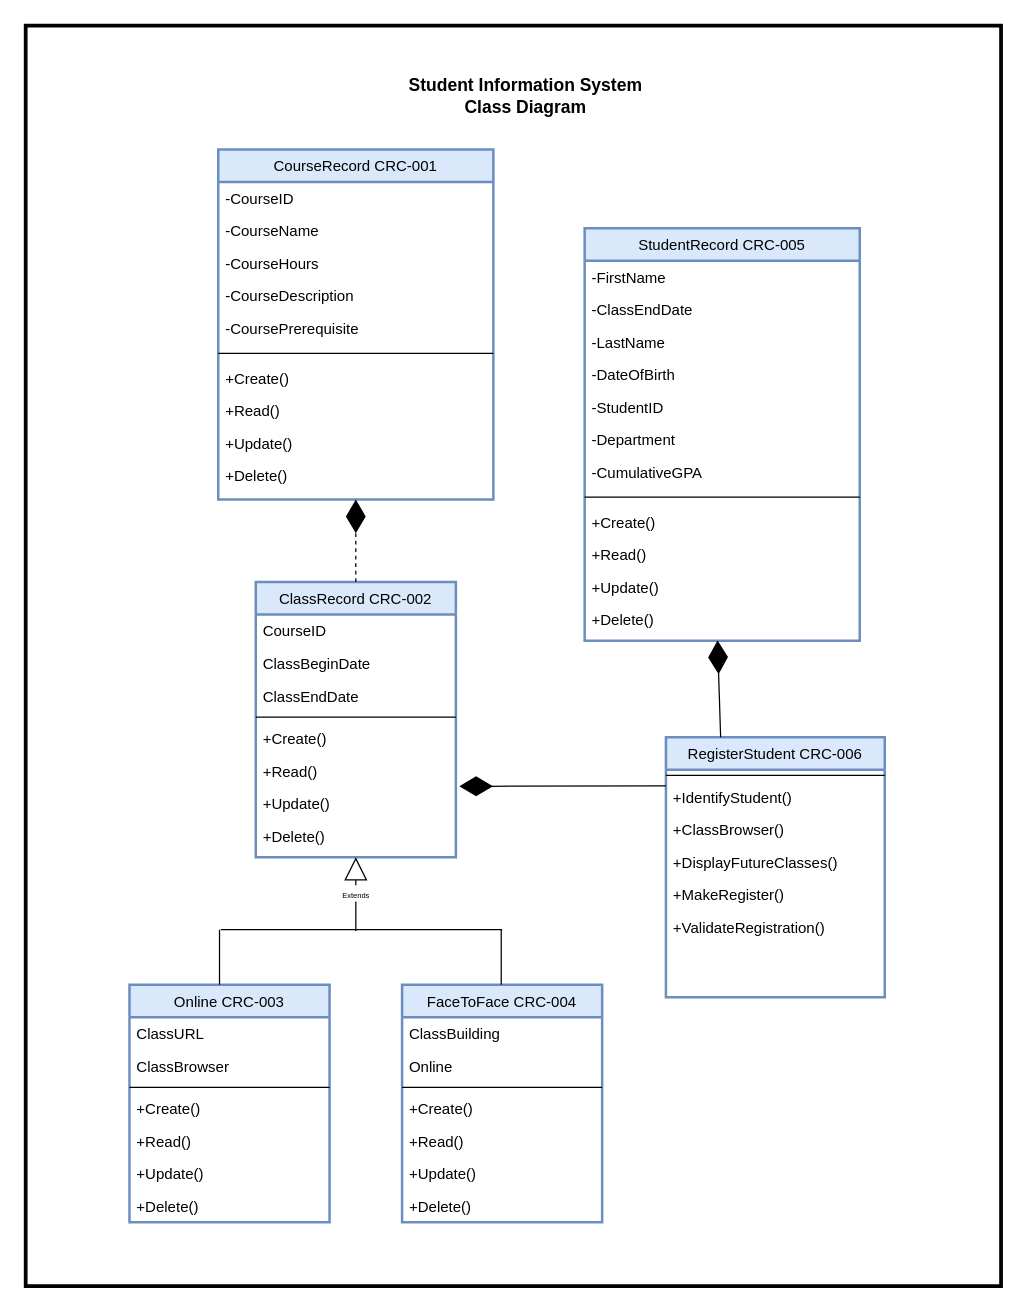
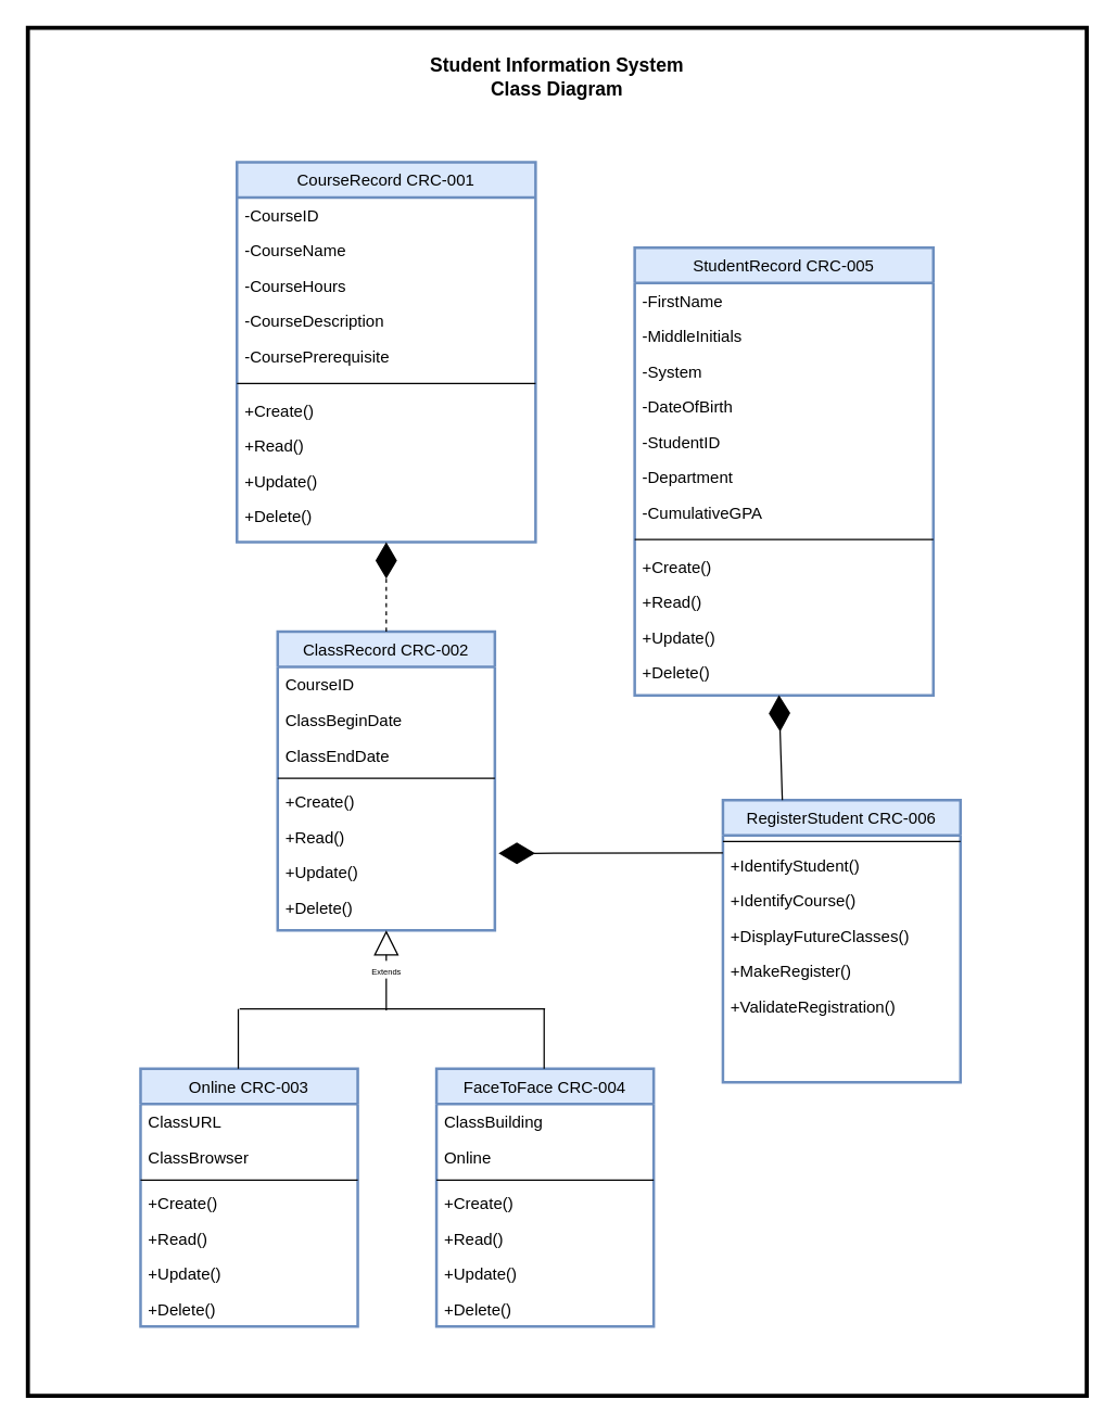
- <mxCell id="66" value="&lt;font style=&quot;font-size: 14px&quot;&gt;Student Information System &lt;br&gt;Class Diagram&lt;/font&gt;" style="text;html=1;strokeColor=none;fillColor=none;align=center;verticalAlign=middle;whiteSpace=wrap;rounded=0;fontStyle=1" vertex="1" parent="1"><mxGeometry x="306" y="62" width="228" height="28" as="geometry" /></mxCell>
+ <mxCell id="66" value="&lt;font style=&quot;font-size: 14px&quot;&gt;Student Information System &lt;br&gt;Class Diagram&lt;/font&gt;" style="text;html=1;strokeColor=none;fillColor=none;align=center;verticalAlign=middle;whiteSpace=wrap;rounded=0;fontStyle=1" vertex="1" parent="1"><mxGeometry x="296" y="42" width="228" height="28" as="geometry" /></mxCell>
- <mxCell id="40" value="-ClassEndDate" style="text;align=left;verticalAlign=top;spacingLeft=4;spacingRight=4;overflow=hidden;rotatable=0;points=[[0,0.5],[1,0.5]];portConstraint=eastwest;rounded=0;shadow=0;html=0;" vertex="1" parent="38"><mxGeometry y="52" width="220" height="26" as="geometry" /></mxCell>
+ <mxCell id="40" value="-MiddleInitials" style="text;align=left;verticalAlign=top;spacingLeft=4;spacingRight=4;overflow=hidden;rotatable=0;points=[[0,0.5],[1,0.5]];portConstraint=eastwest;rounded=0;shadow=0;html=0;" vertex="1" parent="38"><mxGeometry y="52" width="220" height="26" as="geometry" /></mxCell>
- <mxCell id="41" value="-LastName" style="text;align=left;verticalAlign=top;spacingLeft=4;spacingRight=4;overflow=hidden;rotatable=0;points=[[0,0.5],[1,0.5]];portConstraint=eastwest;rounded=0;shadow=0;html=0;" vertex="1" parent="38"><mxGeometry y="78" width="220" height="26" as="geometry" /></mxCell>
+ <mxCell id="41" value="-System" style="text;align=left;verticalAlign=top;spacingLeft=4;spacingRight=4;overflow=hidden;rotatable=0;points=[[0,0.5],[1,0.5]];portConstraint=eastwest;rounded=0;shadow=0;html=0;" vertex="1" parent="38"><mxGeometry y="78" width="220" height="26" as="geometry" /></mxCell>
- <mxCell id="55" value="+ClassBrowser()" style="text;align=left;verticalAlign=top;spacingLeft=4;spacingRight=4;overflow=hidden;rotatable=0;points=[[0,0.5],[1,0.5]];portConstraint=eastwest;" vertex="1" parent="52"><mxGeometry y="61" width="175" height="26" as="geometry" /></mxCell>
+ <mxCell id="55" value="+IdentifyCourse()" style="text;align=left;verticalAlign=top;spacingLeft=4;spacingRight=4;overflow=hidden;rotatable=0;points=[[0,0.5],[1,0.5]];portConstraint=eastwest;" vertex="1" parent="52"><mxGeometry y="61" width="175" height="26" as="geometry" /></mxCell>
